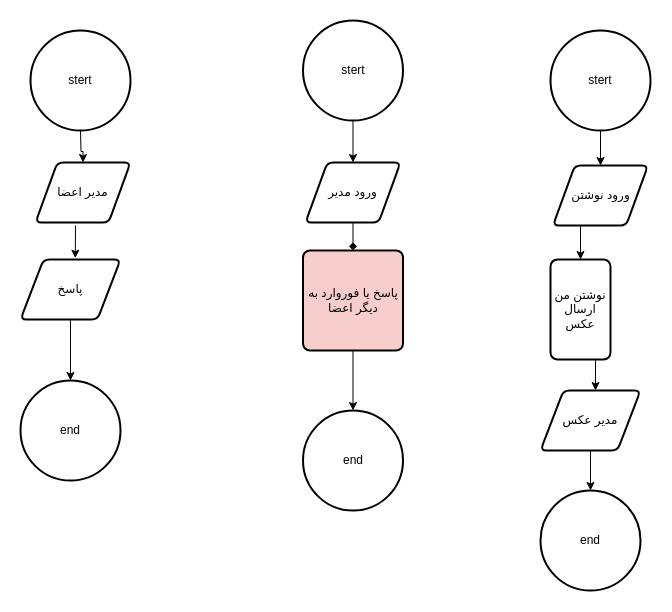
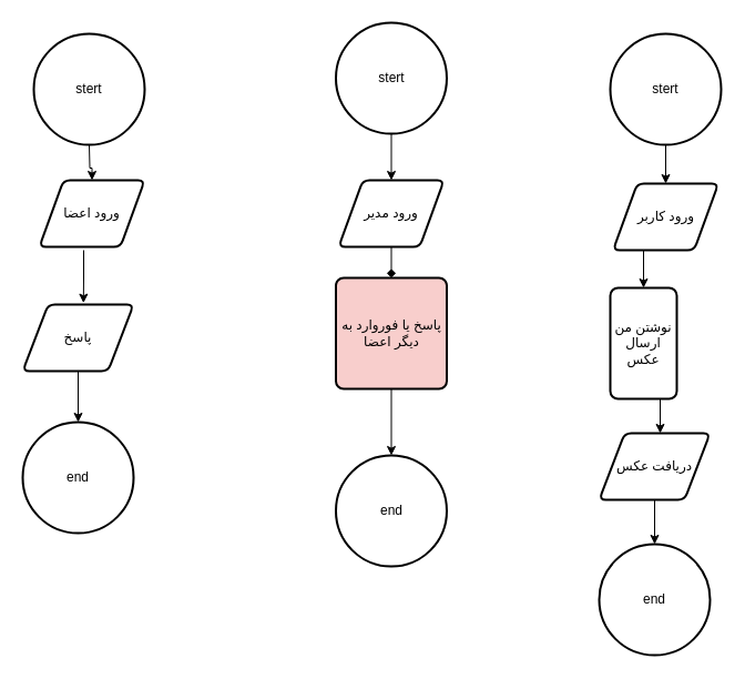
- <mxCell id="20" value="مدیر اعضا" style="shape=parallelogram;html=1;strokeWidth=2;perimeter=parallelogramPerimeter;whiteSpace=wrap;rounded=1;arcSize=12;size=0.23;" parent="1" vertex="1"><mxGeometry x="35" y="162" width="95" height="60" as="geometry" /></mxCell>
+ <mxCell id="20" value="ورود اعضا" style="shape=parallelogram;html=1;strokeWidth=2;perimeter=parallelogramPerimeter;whiteSpace=wrap;rounded=1;arcSize=12;size=0.23;" parent="1" vertex="1"><mxGeometry x="35" y="162" width="95" height="60" as="geometry" /></mxCell>
- <mxCell id="4" value="ورود نوشتن" style="shape=parallelogram;html=1;strokeWidth=2;perimeter=parallelogramPerimeter;whiteSpace=wrap;rounded=1;arcSize=12;size=0.23;" parent="1" vertex="1"><mxGeometry x="552.5" y="165" width="95" height="60" as="geometry" /></mxCell>
+ <mxCell id="4" value="ورود کاربر" style="shape=parallelogram;html=1;strokeWidth=2;perimeter=parallelogramPerimeter;whiteSpace=wrap;rounded=1;arcSize=12;size=0.23;" parent="1" vertex="1"><mxGeometry x="552.5" y="165" width="95" height="60" as="geometry" /></mxCell>
- <mxCell id="23" value="پاسخ" style="shape=parallelogram;html=1;strokeWidth=2;perimeter=parallelogramPerimeter;whiteSpace=wrap;rounded=1;arcSize=12;size=0.23;" parent="1" vertex="1"><mxGeometry x="20" y="259" width="100" height="60" as="geometry" /></mxCell>
+ <mxCell id="23" value="پاسخ" style="shape=parallelogram;html=1;strokeWidth=2;perimeter=parallelogramPerimeter;whiteSpace=wrap;rounded=1;arcSize=12;size=0.23;" parent="1" vertex="1"><mxGeometry x="20" y="274" width="100" height="60" as="geometry" /></mxCell>
- <mxCell id="9" value="مدیر عکس" style="shape=parallelogram;html=1;strokeWidth=2;perimeter=parallelogramPerimeter;whiteSpace=wrap;rounded=1;arcSize=12;size=0.23;" parent="1" vertex="1"><mxGeometry x="540" y="390" width="100" height="60" as="geometry" /></mxCell>
+ <mxCell id="9" value="دریافت عکس" style="shape=parallelogram;html=1;strokeWidth=2;perimeter=parallelogramPerimeter;whiteSpace=wrap;rounded=1;arcSize=12;size=0.23;" parent="1" vertex="1"><mxGeometry x="540" y="390" width="100" height="60" as="geometry" /></mxCell>
